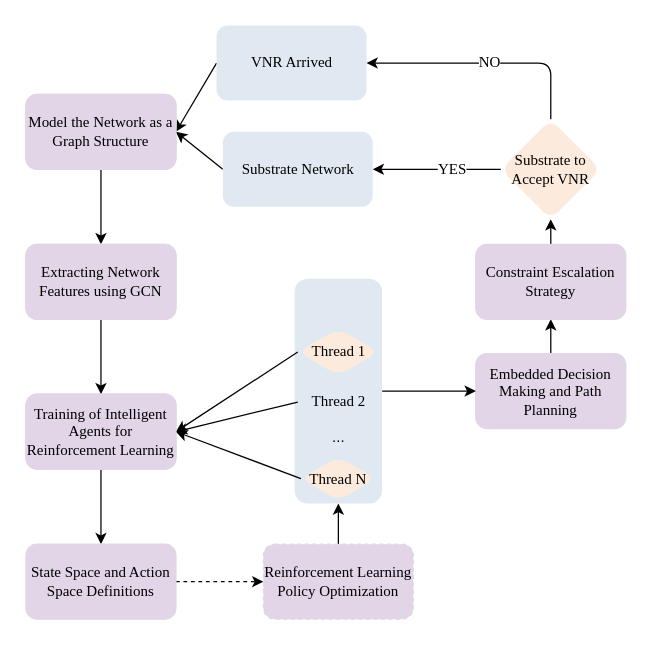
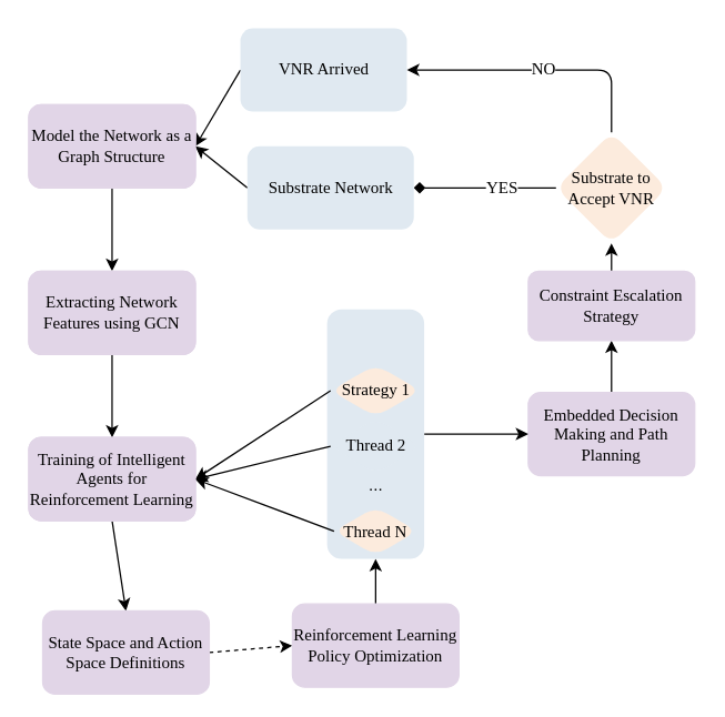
- <mxCell id="16" style="edgeStyle=none;html=1;exitX=0;exitY=0.5;exitDx=0;exitDy=0;entryX=1;entryY=0.5;entryDx=0;entryDy=0;fontFamily=Bahnschrift Light;fontSource=https%3A%2F%2Ffonts.googleapis.com%2Fcss%3Ffamily%3DBahnschrift%2BLight;fontSize=12;align=center;" parent="1" source="32" target="21" edge="1"><mxGeometry relative="1" as="geometry" /></mxCell>
+ <mxCell id="16" style="edgeStyle=none;html=1;exitX=0;exitY=0.5;exitDx=0;exitDy=0;entryX=1;entryY=0.5;entryDx=0;entryDy=0;fontFamily=Bahnschrift Light;fontSource=https%3A%2F%2Ffonts.googleapis.com%2Fcss%3Ffamily%3DBahnschrift%2BLight;fontSize=12;align=center;endArrow=diamond;" parent="1" source="32" target="21" edge="1"><mxGeometry relative="1" as="geometry" /></mxCell>
- <mxCell id="19" value="Constraint Escalation Strategy" style="rounded=1;whiteSpace=wrap;html=1;fontFamily=Bahnschrift Light;fontSource=https%3A%2F%2Ffonts.googleapis.com%2Fcss%3Ffamily%3DBahnschrift%2BLight;strokeColor=#E1D5E7;fillColor=#E1D5E7;align=center;" parent="1" vertex="1"><mxGeometry x="380" y="195" width="120" height="60" as="geometry" /></mxCell>
+ <mxCell id="19" value="Constraint Escalation Strategy" style="rounded=1;whiteSpace=wrap;html=1;fontFamily=Bahnschrift Light;fontSource=https%3A%2F%2Ffonts.googleapis.com%2Fcss%3Ffamily%3DBahnschrift%2BLight;strokeColor=#E1D5E7;fillColor=#E1D5E7;align=center;" parent="1" vertex="1"><mxGeometry x="380" y="195" width="120" height="50" as="geometry" /></mxCell>
- <mxCell id="25" value="Thread 1" style="rhombus;whiteSpace=wrap;html=1;rounded=1;fontFamily=Bahnschrift Light;fontSource=https%3A%2F%2Ffonts.googleapis.com%2Fcss%3Ffamily%3DBahnschrift%2BLight;fillColor=#FCEBDD;strokeColor=none;align=center;" parent="1" vertex="1"><mxGeometry x="237.5" y="262.5" width="65" height="37.5" as="geometry" /></mxCell>
+ <mxCell id="25" value="Strategy 1" style="rhombus;whiteSpace=wrap;html=1;rounded=1;fontFamily=Bahnschrift Light;fontSource=https%3A%2F%2Ffonts.googleapis.com%2Fcss%3Ffamily%3DBahnschrift%2BLight;fillColor=#FCEBDD;strokeColor=none;align=center;" parent="1" vertex="1"><mxGeometry x="237.5" y="262.5" width="65" height="37.5" as="geometry" /></mxCell>
- <mxCell id="11" value="State Space and Action Space Definitions" style="rounded=1;whiteSpace=wrap;html=1;fontFamily=Bahnschrift Light;fontSource=https%3A%2F%2Ffonts.googleapis.com%2Fcss%3Ffamily%3DBahnschrift%2BLight;strokeColor=#E1D5E7;fillColor=#E1D5E7;align=center;" parent="1" vertex="1"><mxGeometry y="435" width="120" height="60" as="geometry" x="20" /></mxCell>
+ <mxCell id="11" value="State Space and Action Space Definitions" style="rounded=1;whiteSpace=wrap;html=1;fontFamily=Bahnschrift Light;fontSource=https%3A%2F%2Ffonts.googleapis.com%2Fcss%3Ffamily%3DBahnschrift%2BLight;strokeColor=#E1D5E7;fillColor=#E1D5E7;align=center;" parent="1" vertex="1"><mxGeometry x="30" y="440" width="120" height="60" as="geometry" /></mxCell>
- <mxCell id="13" value="Reinforcement Learning Policy Optimization" style="rounded=1;whiteSpace=wrap;html=1;fontFamily=Bahnschrift Light;fontSource=https%3A%2F%2Ffonts.googleapis.com%2Fcss%3Ffamily%3DBahnschrift%2BLight;strokeColor=#E1D5E7;fillColor=#E1D5E7;align=center;dashed=1;" parent="1" vertex="1"><mxGeometry x="210" y="435" width="120" height="60" as="geometry" /></mxCell>
+ <mxCell id="13" value="Reinforcement Learning Policy Optimization" style="rounded=1;whiteSpace=wrap;html=1;fontFamily=Bahnschrift Light;fontSource=https%3A%2F%2Ffonts.googleapis.com%2Fcss%3Ffamily%3DBahnschrift%2BLight;strokeColor=#E1D5E7;fillColor=#E1D5E7;align=center;" parent="1" vertex="1"><mxGeometry x="210" y="435" width="120" height="60" as="geometry" /></mxCell>
